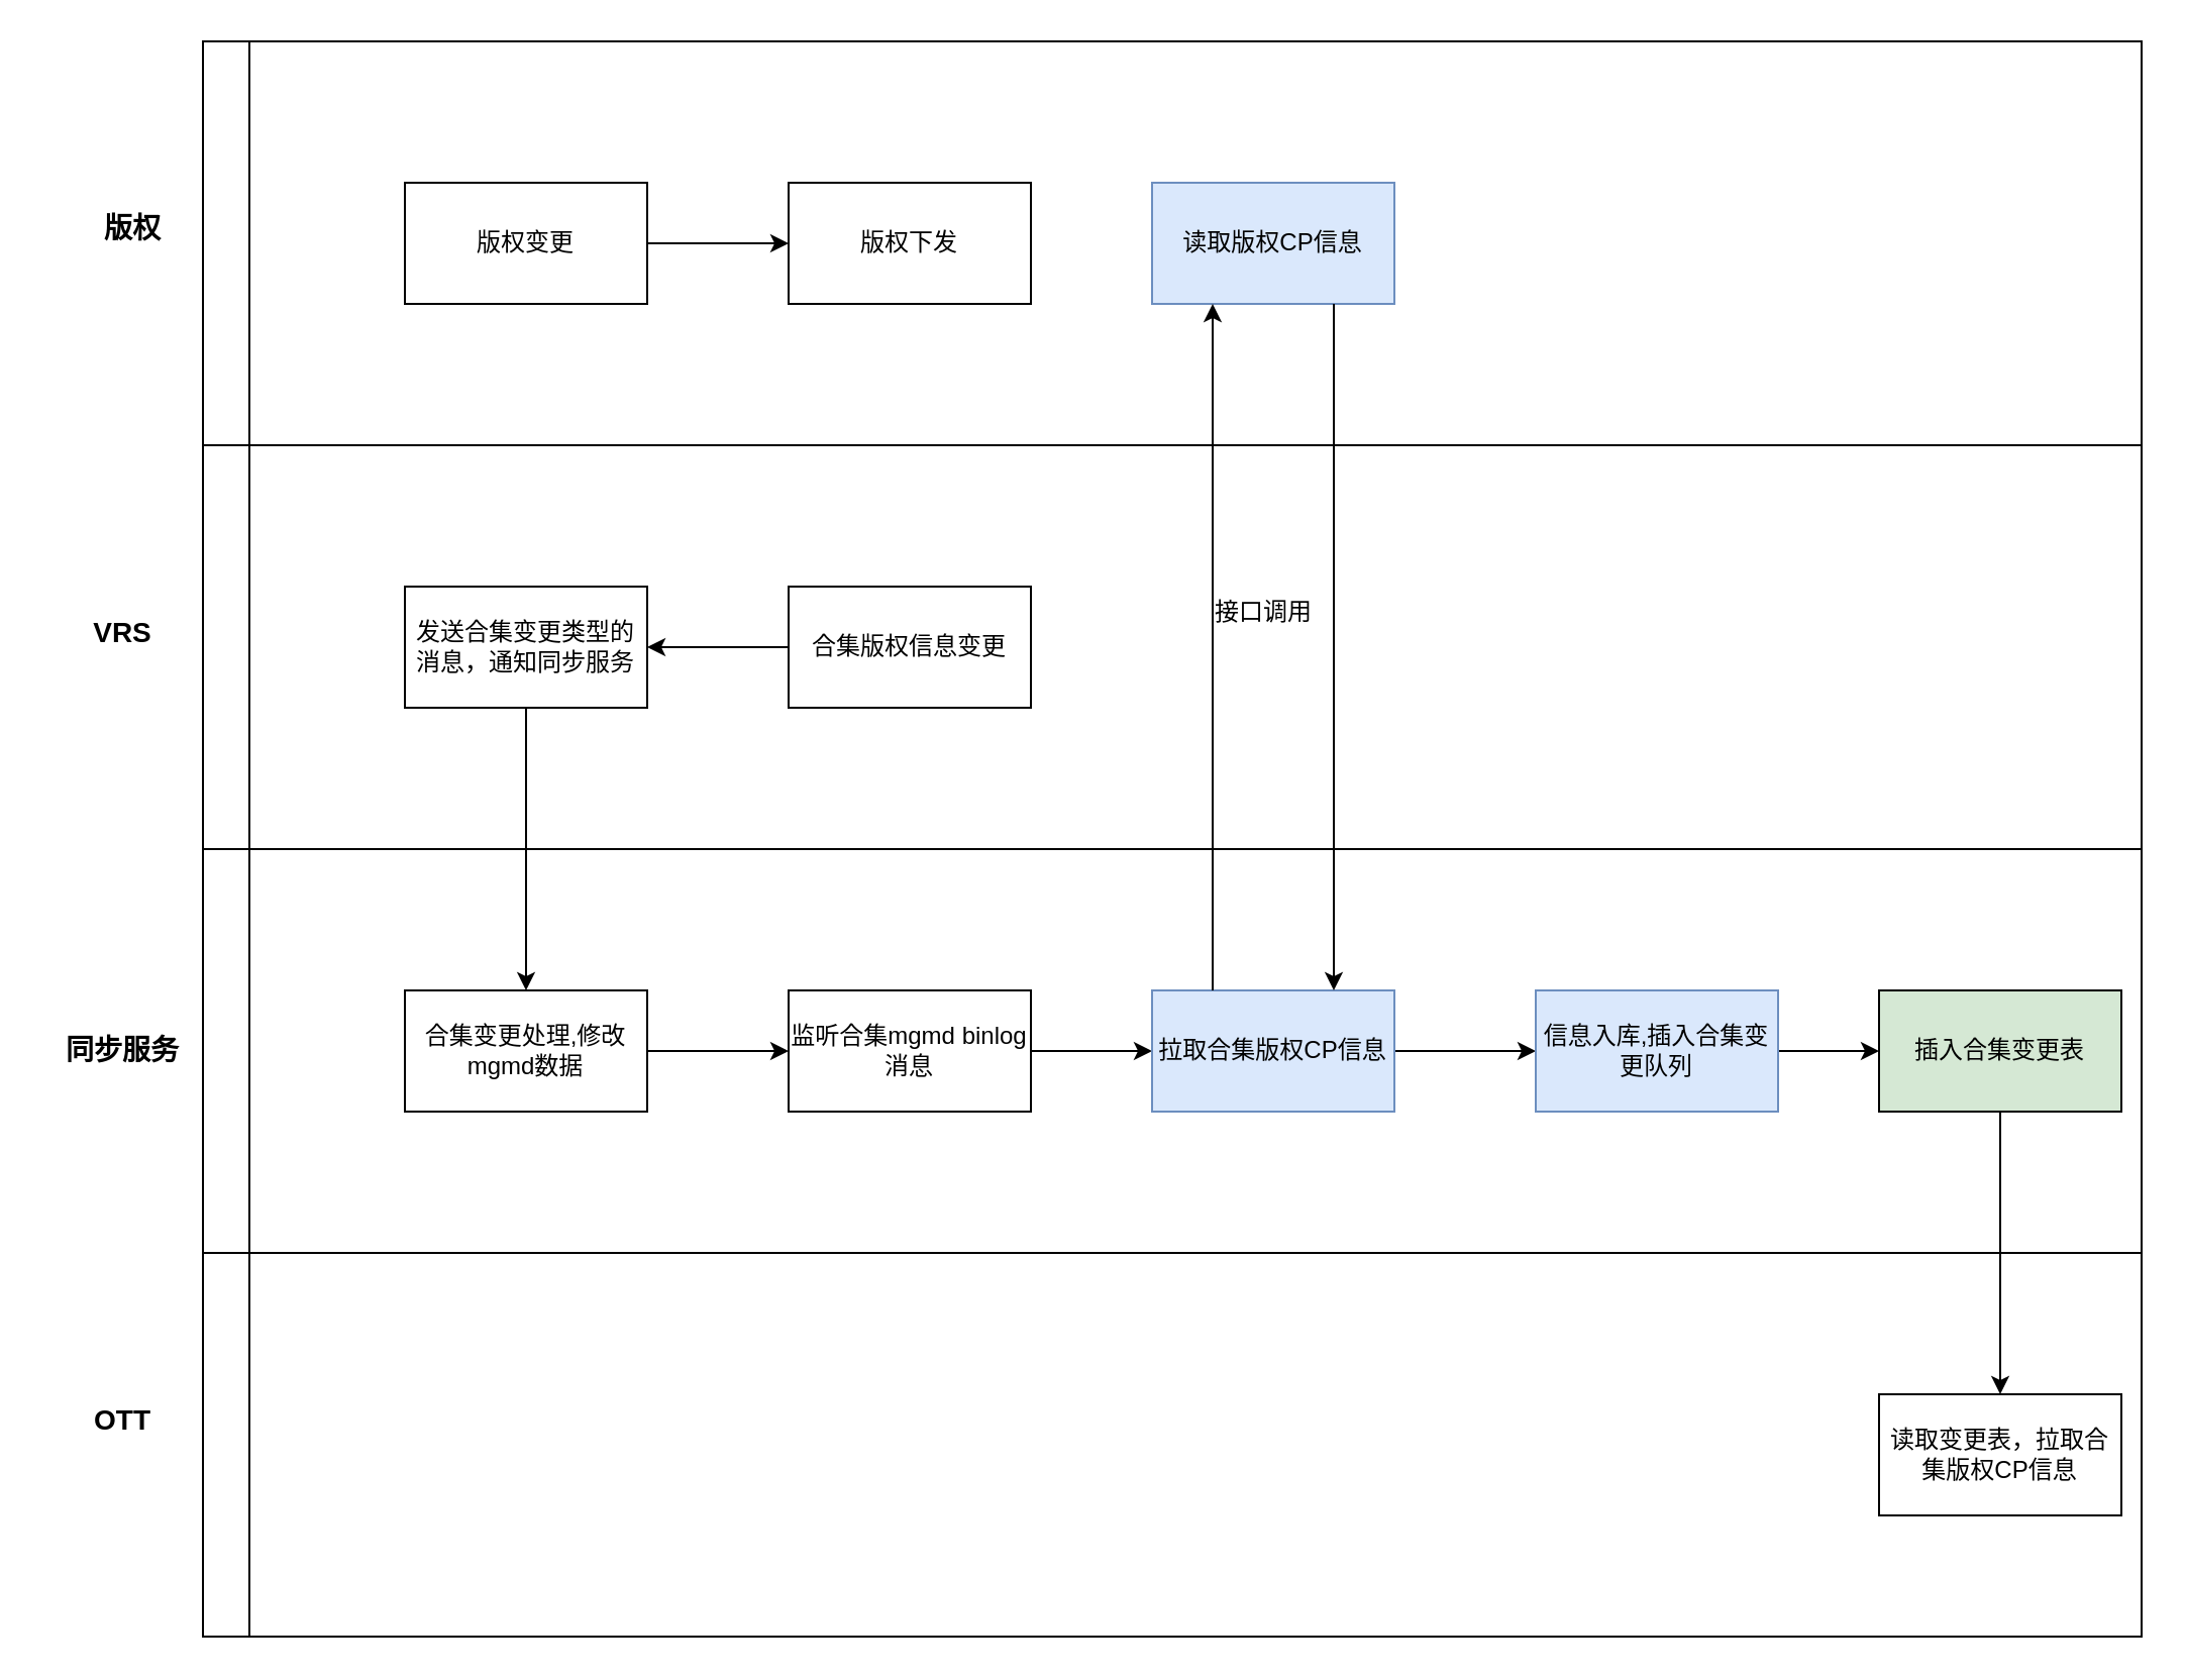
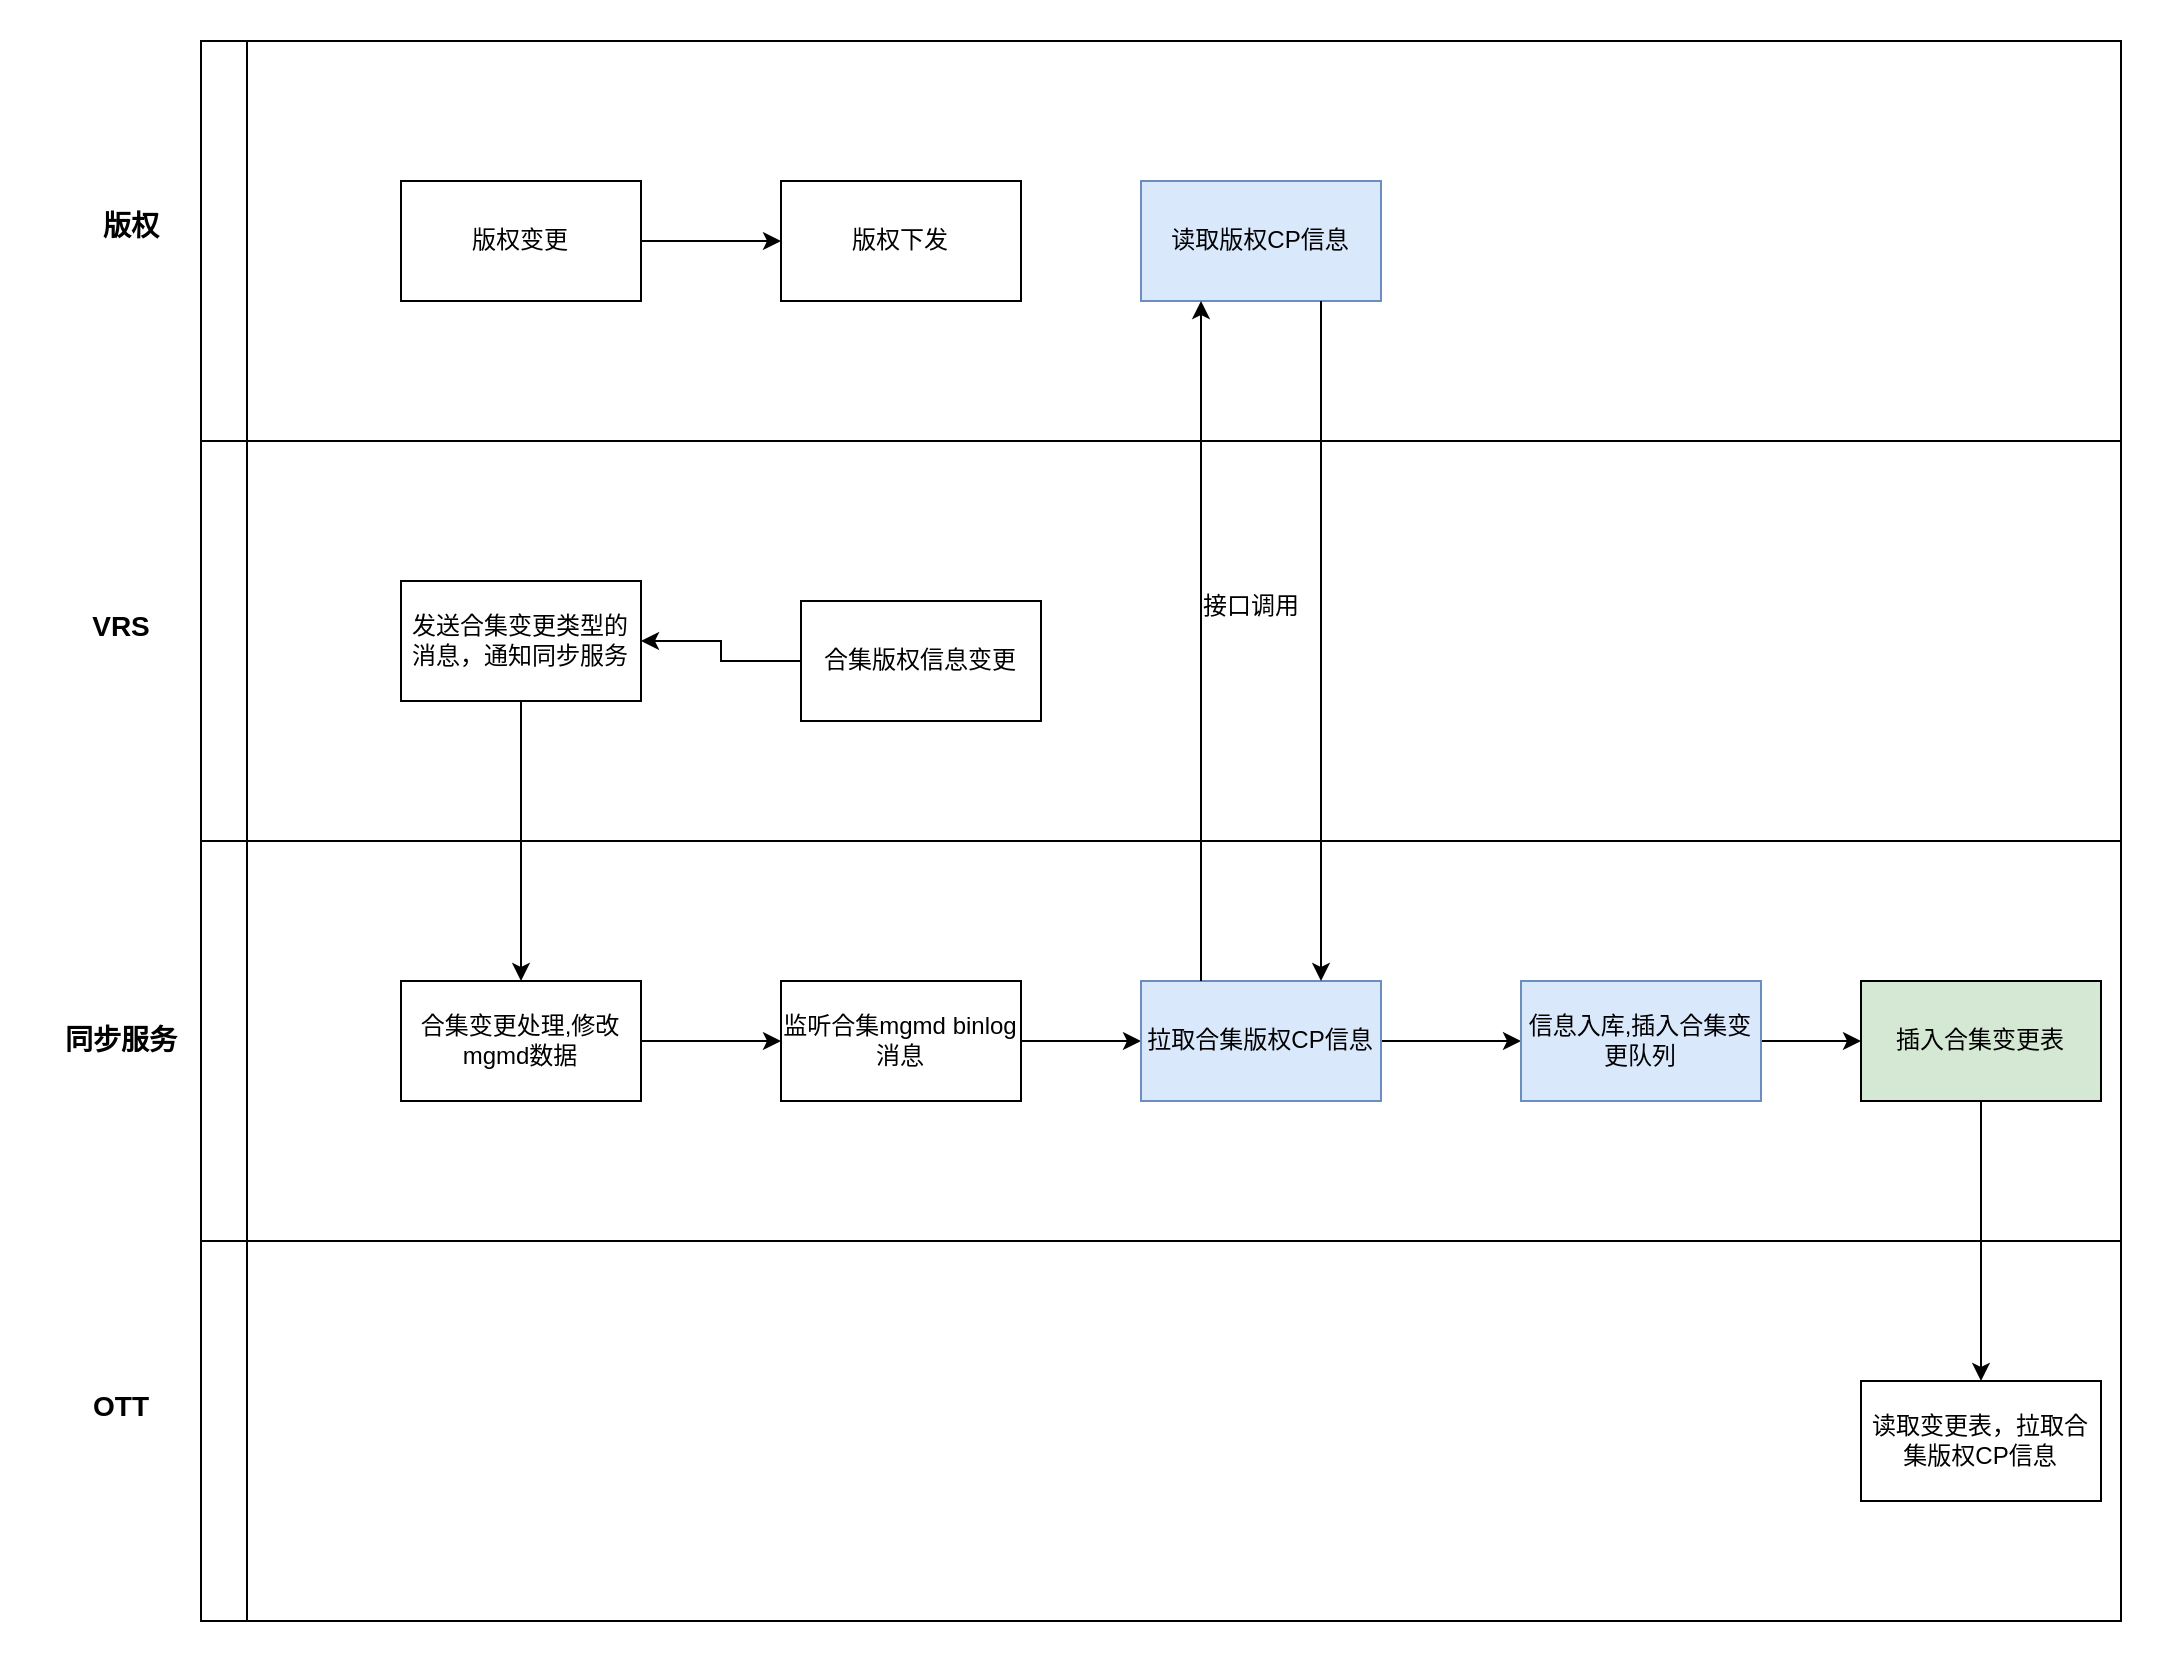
- <mxCell id="9" value="合集版权信息变更" style="rounded=0;whiteSpace=wrap;html=1;" vertex="1" parent="7"><mxGeometry x="290" y="70" width="120" height="60" as="geometry" /></mxCell>
+ <mxCell id="9" value="合集版权信息变更" style="rounded=0;whiteSpace=wrap;html=1;" vertex="1" parent="7"><mxGeometry x="300" y="80" width="120" height="60" as="geometry" /></mxCell>
